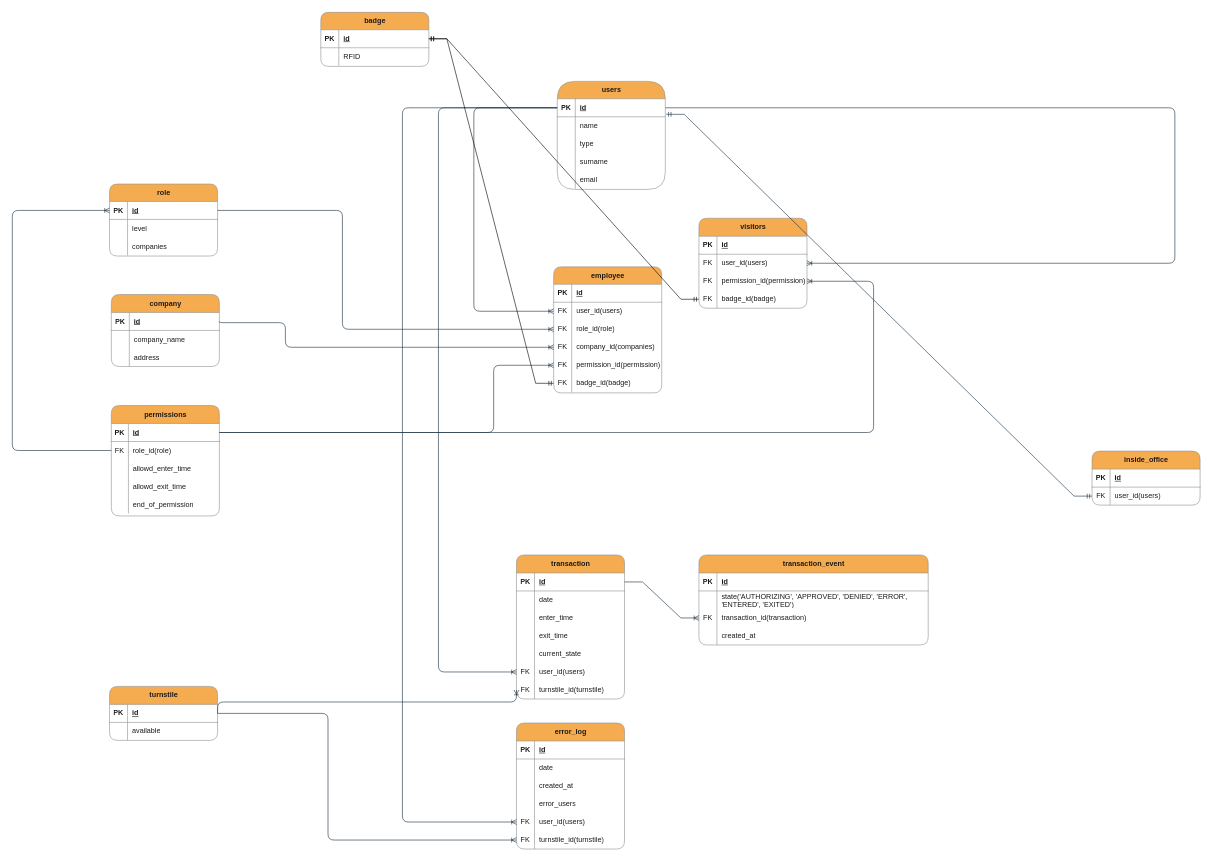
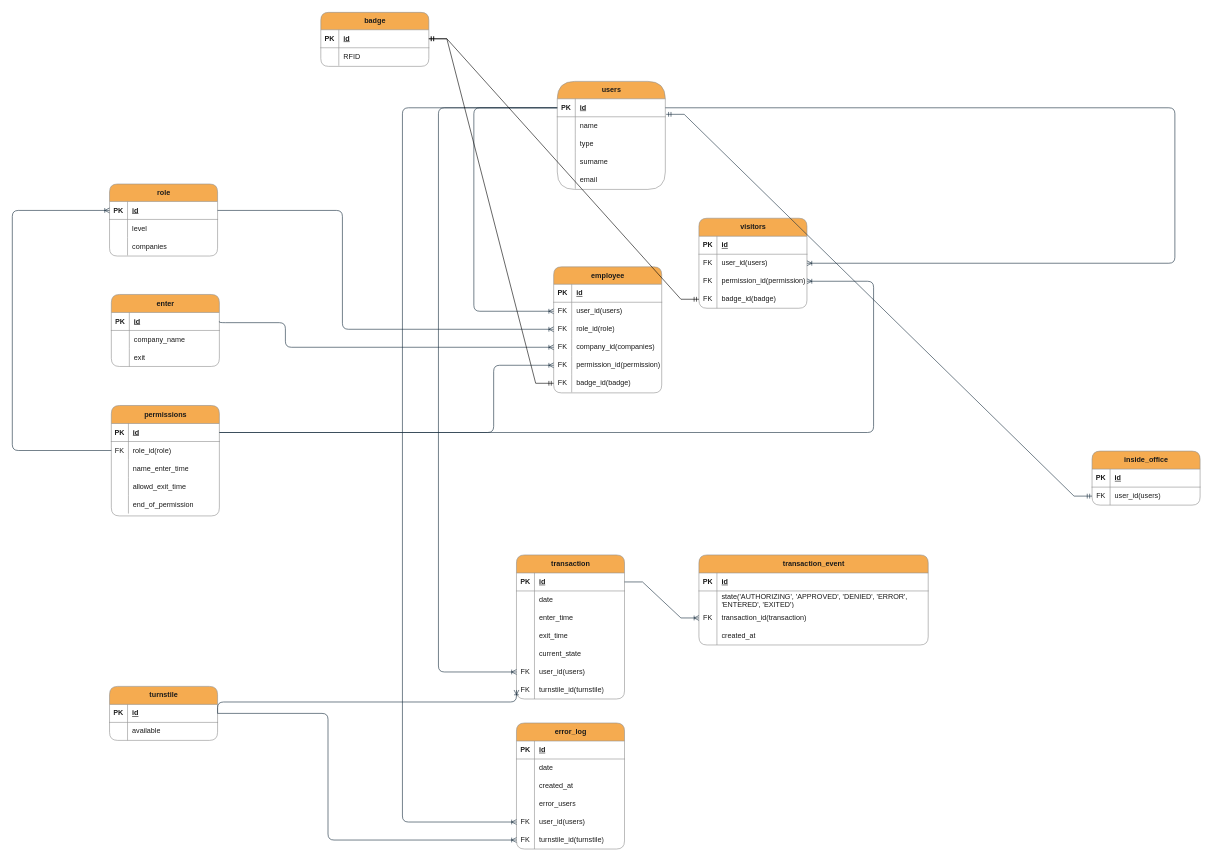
- <mxCell id="62" value="company" style="shape=table;startSize=30;container=1;collapsible=1;childLayout=tableLayout;fixedRows=1;rowLines=0;fontStyle=1;align=center;resizeLast=1;html=1;labelBackgroundColor=none;rounded=1;fillColor=#F5AB50;strokeColor=#909090;fontColor=#1A1A1A;" parent="1" vertex="1"><mxGeometry x="185" y="490" width="180" height="120" as="geometry" /></mxCell>
+ <mxCell id="62" value="enter" style="shape=table;startSize=30;container=1;collapsible=1;childLayout=tableLayout;fixedRows=1;rowLines=0;fontStyle=1;align=center;resizeLast=1;html=1;labelBackgroundColor=none;rounded=1;fillColor=#F5AB50;strokeColor=#909090;fontColor=#1A1A1A;" parent="1" vertex="1"><mxGeometry x="185" y="490" width="180" height="120" as="geometry" /></mxCell>
- <mxCell id="71" value="address" style="shape=partialRectangle;connectable=0;fillColor=none;top=0;left=0;bottom=0;right=0;align=left;spacingLeft=6;overflow=hidden;whiteSpace=wrap;html=1;labelBackgroundColor=none;rounded=1;strokeColor=#909090;fontColor=#1A1A1A;" parent="69" vertex="1"><mxGeometry x="30" width="150" height="30" as="geometry"><mxRectangle width="150" height="30" as="alternateBounds" /></mxGeometry></mxCell>
+ <mxCell id="71" value="exit" style="shape=partialRectangle;connectable=0;fillColor=none;top=0;left=0;bottom=0;right=0;align=left;spacingLeft=6;overflow=hidden;whiteSpace=wrap;html=1;labelBackgroundColor=none;rounded=1;strokeColor=#909090;fontColor=#1A1A1A;" parent="69" vertex="1"><mxGeometry x="30" width="150" height="30" as="geometry"><mxRectangle width="150" height="30" as="alternateBounds" /></mxGeometry></mxCell>
- <mxCell id="111" value="allowd_enter_time" style="shape=partialRectangle;connectable=0;fillColor=none;top=0;left=0;bottom=0;right=0;align=left;spacingLeft=6;overflow=hidden;whiteSpace=wrap;html=1;labelBackgroundColor=none;rounded=1;strokeColor=#909090;fontColor=#1A1A1A;" parent="109" vertex="1"><mxGeometry x="28.474" width="151.526" height="30" as="geometry"><mxRectangle width="151.526" height="30" as="alternateBounds" /></mxGeometry></mxCell>
+ <mxCell id="111" value="name_enter_time" style="shape=partialRectangle;connectable=0;fillColor=none;top=0;left=0;bottom=0;right=0;align=left;spacingLeft=6;overflow=hidden;whiteSpace=wrap;html=1;labelBackgroundColor=none;rounded=1;strokeColor=#909090;fontColor=#1A1A1A;" parent="109" vertex="1"><mxGeometry x="28.474" width="151.526" height="30" as="geometry"><mxRectangle width="151.526" height="30" as="alternateBounds" /></mxGeometry></mxCell>
